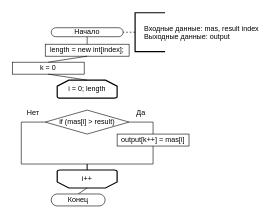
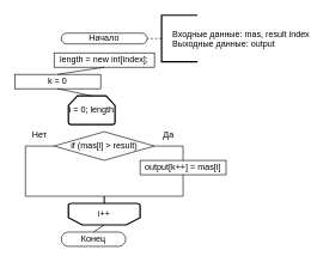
- <mxCell id="6" value="" style="endArrow=none;html=1;rounded=0;entryX=0.5;entryY=0;entryDx=0;entryDy=0;exitX=0.5;exitY=1;exitDx=0;exitDy=0;" edge="1" parent="1" source="2" target="5"><mxGeometry width="50" height="50" relative="1" as="geometry"><mxPoint x="165" y="183" as="sourcePoint" /><mxPoint x="175" y="153" as="targetPoint" /></mxGeometry></mxCell>
- <mxCell id="9" value="i = 0; length" style="strokeWidth=2;html=1;shape=mxgraph.flowchart.loop_limit;whiteSpace=wrap;" vertex="1" parent="1"><mxGeometry x="95" y="133" width="100" height="30" as="geometry" /></mxCell>
+ <mxCell id="9" value="i = 0; length" style="strokeWidth=2;html=1;shape=mxgraph.flowchart.loop_limit;whiteSpace=wrap;" vertex="1" parent="1"><mxGeometry x="95" y="133" width="65" height="40" as="geometry" /></mxCell>
